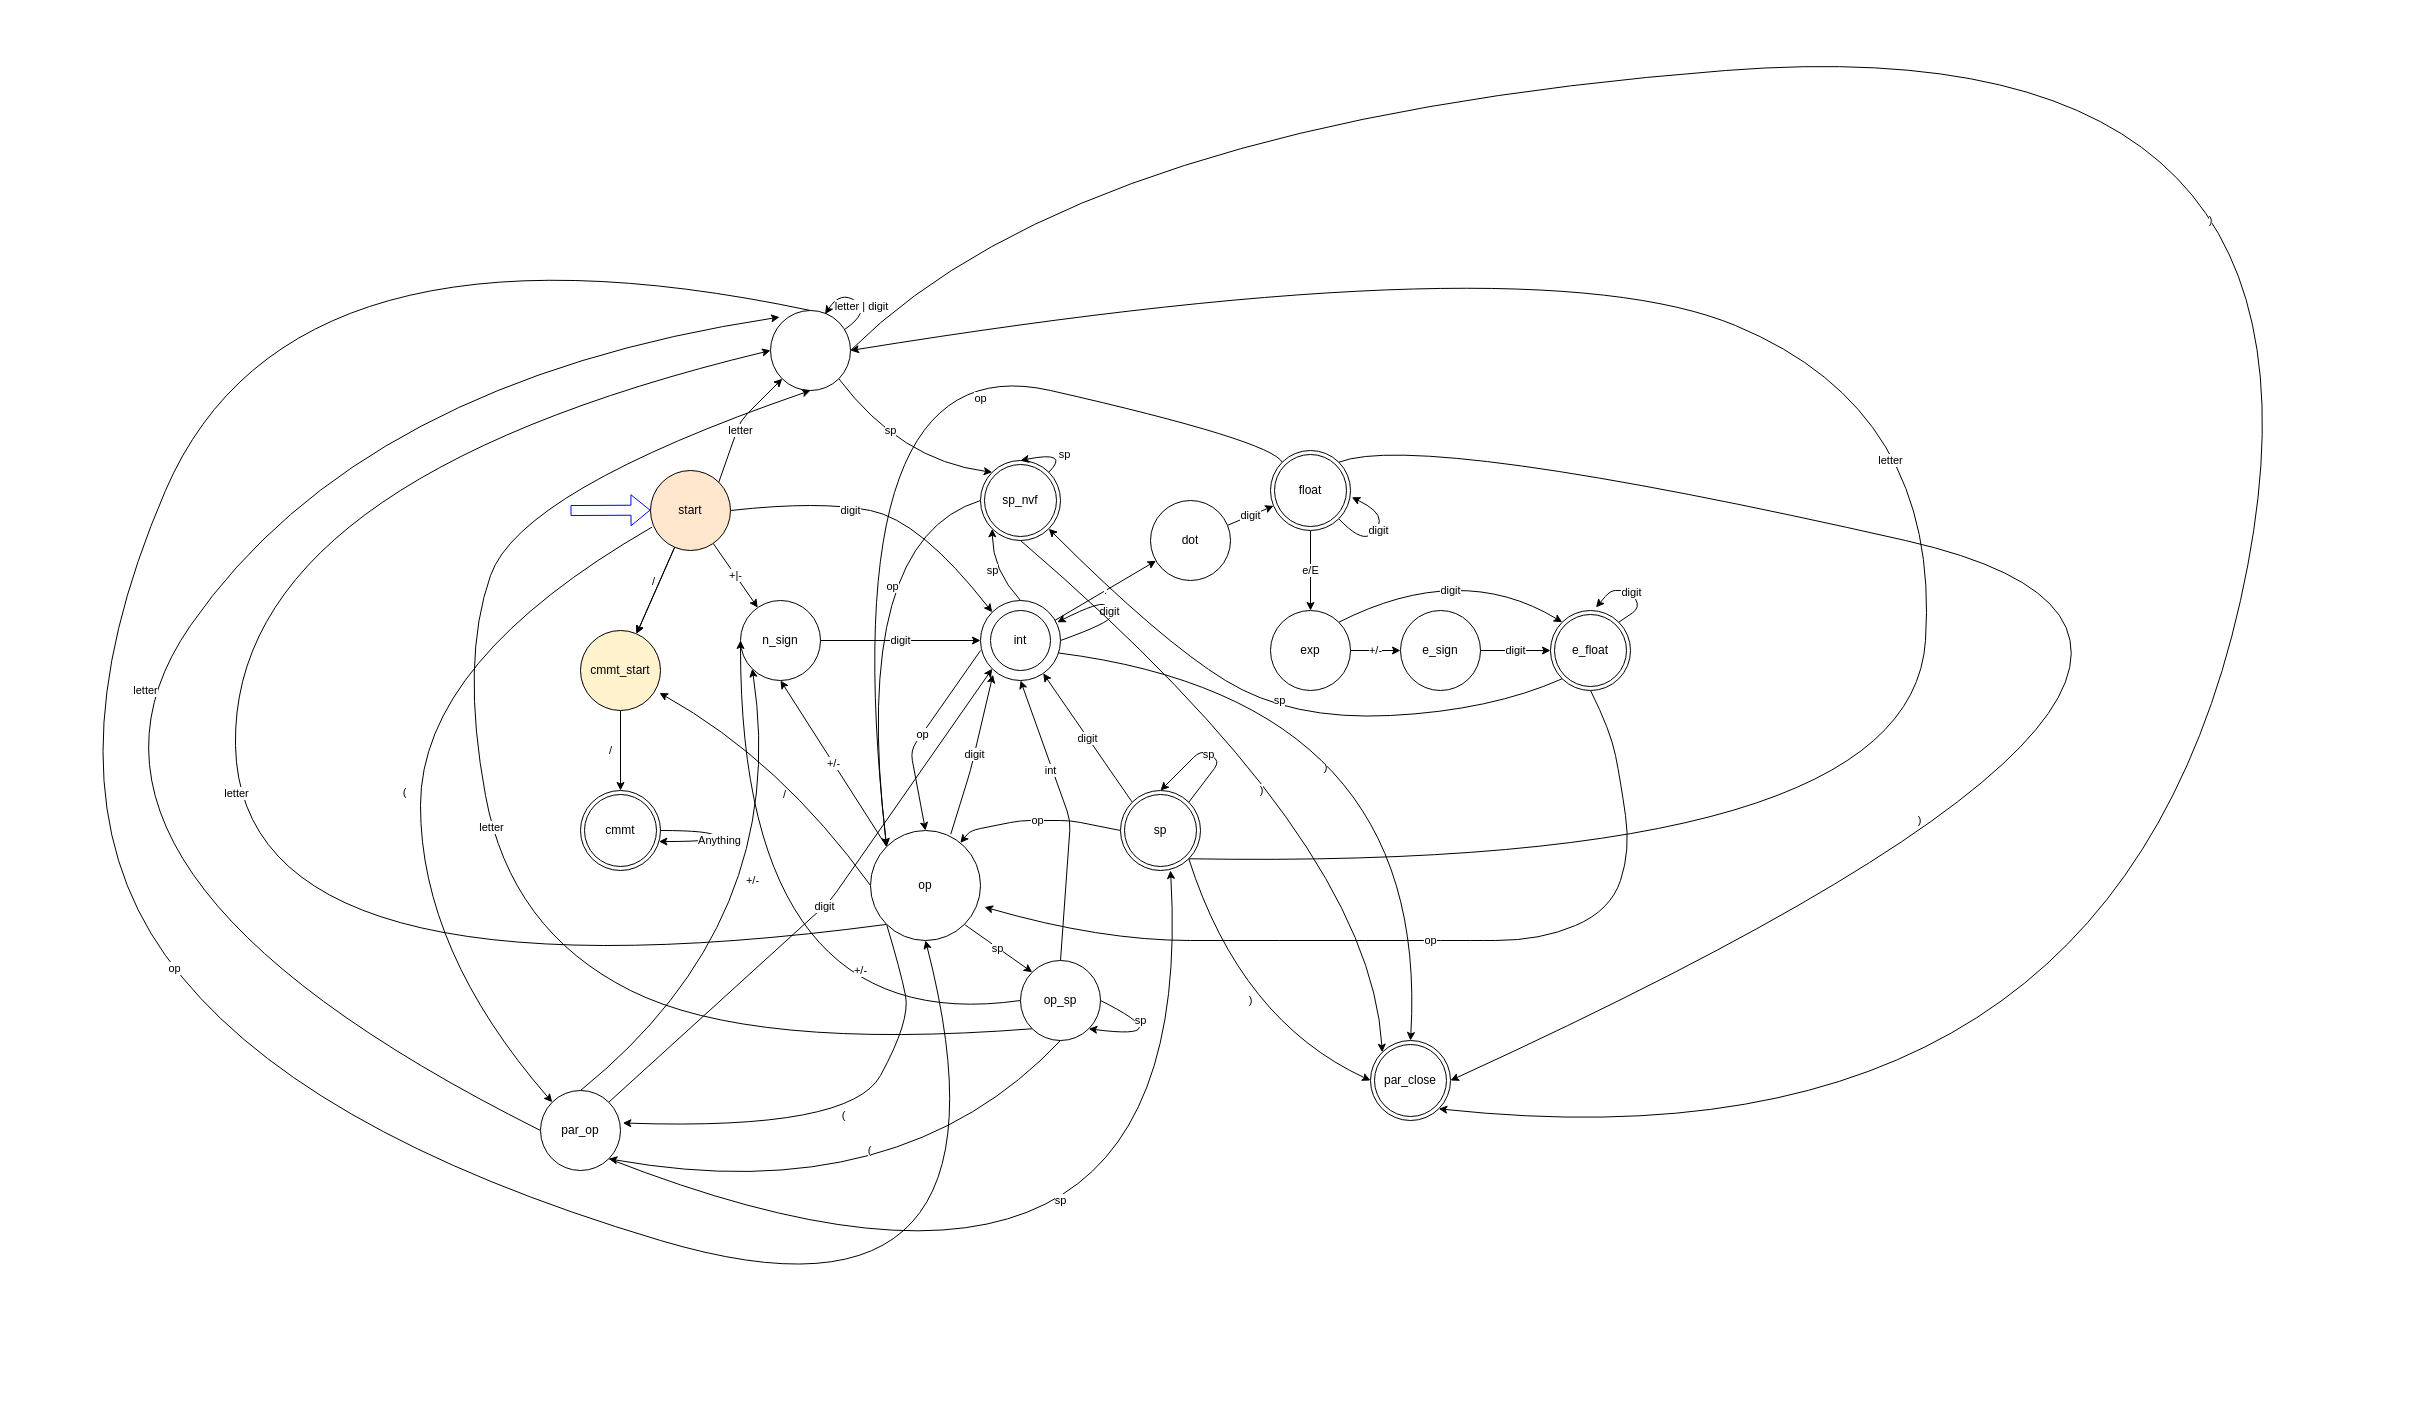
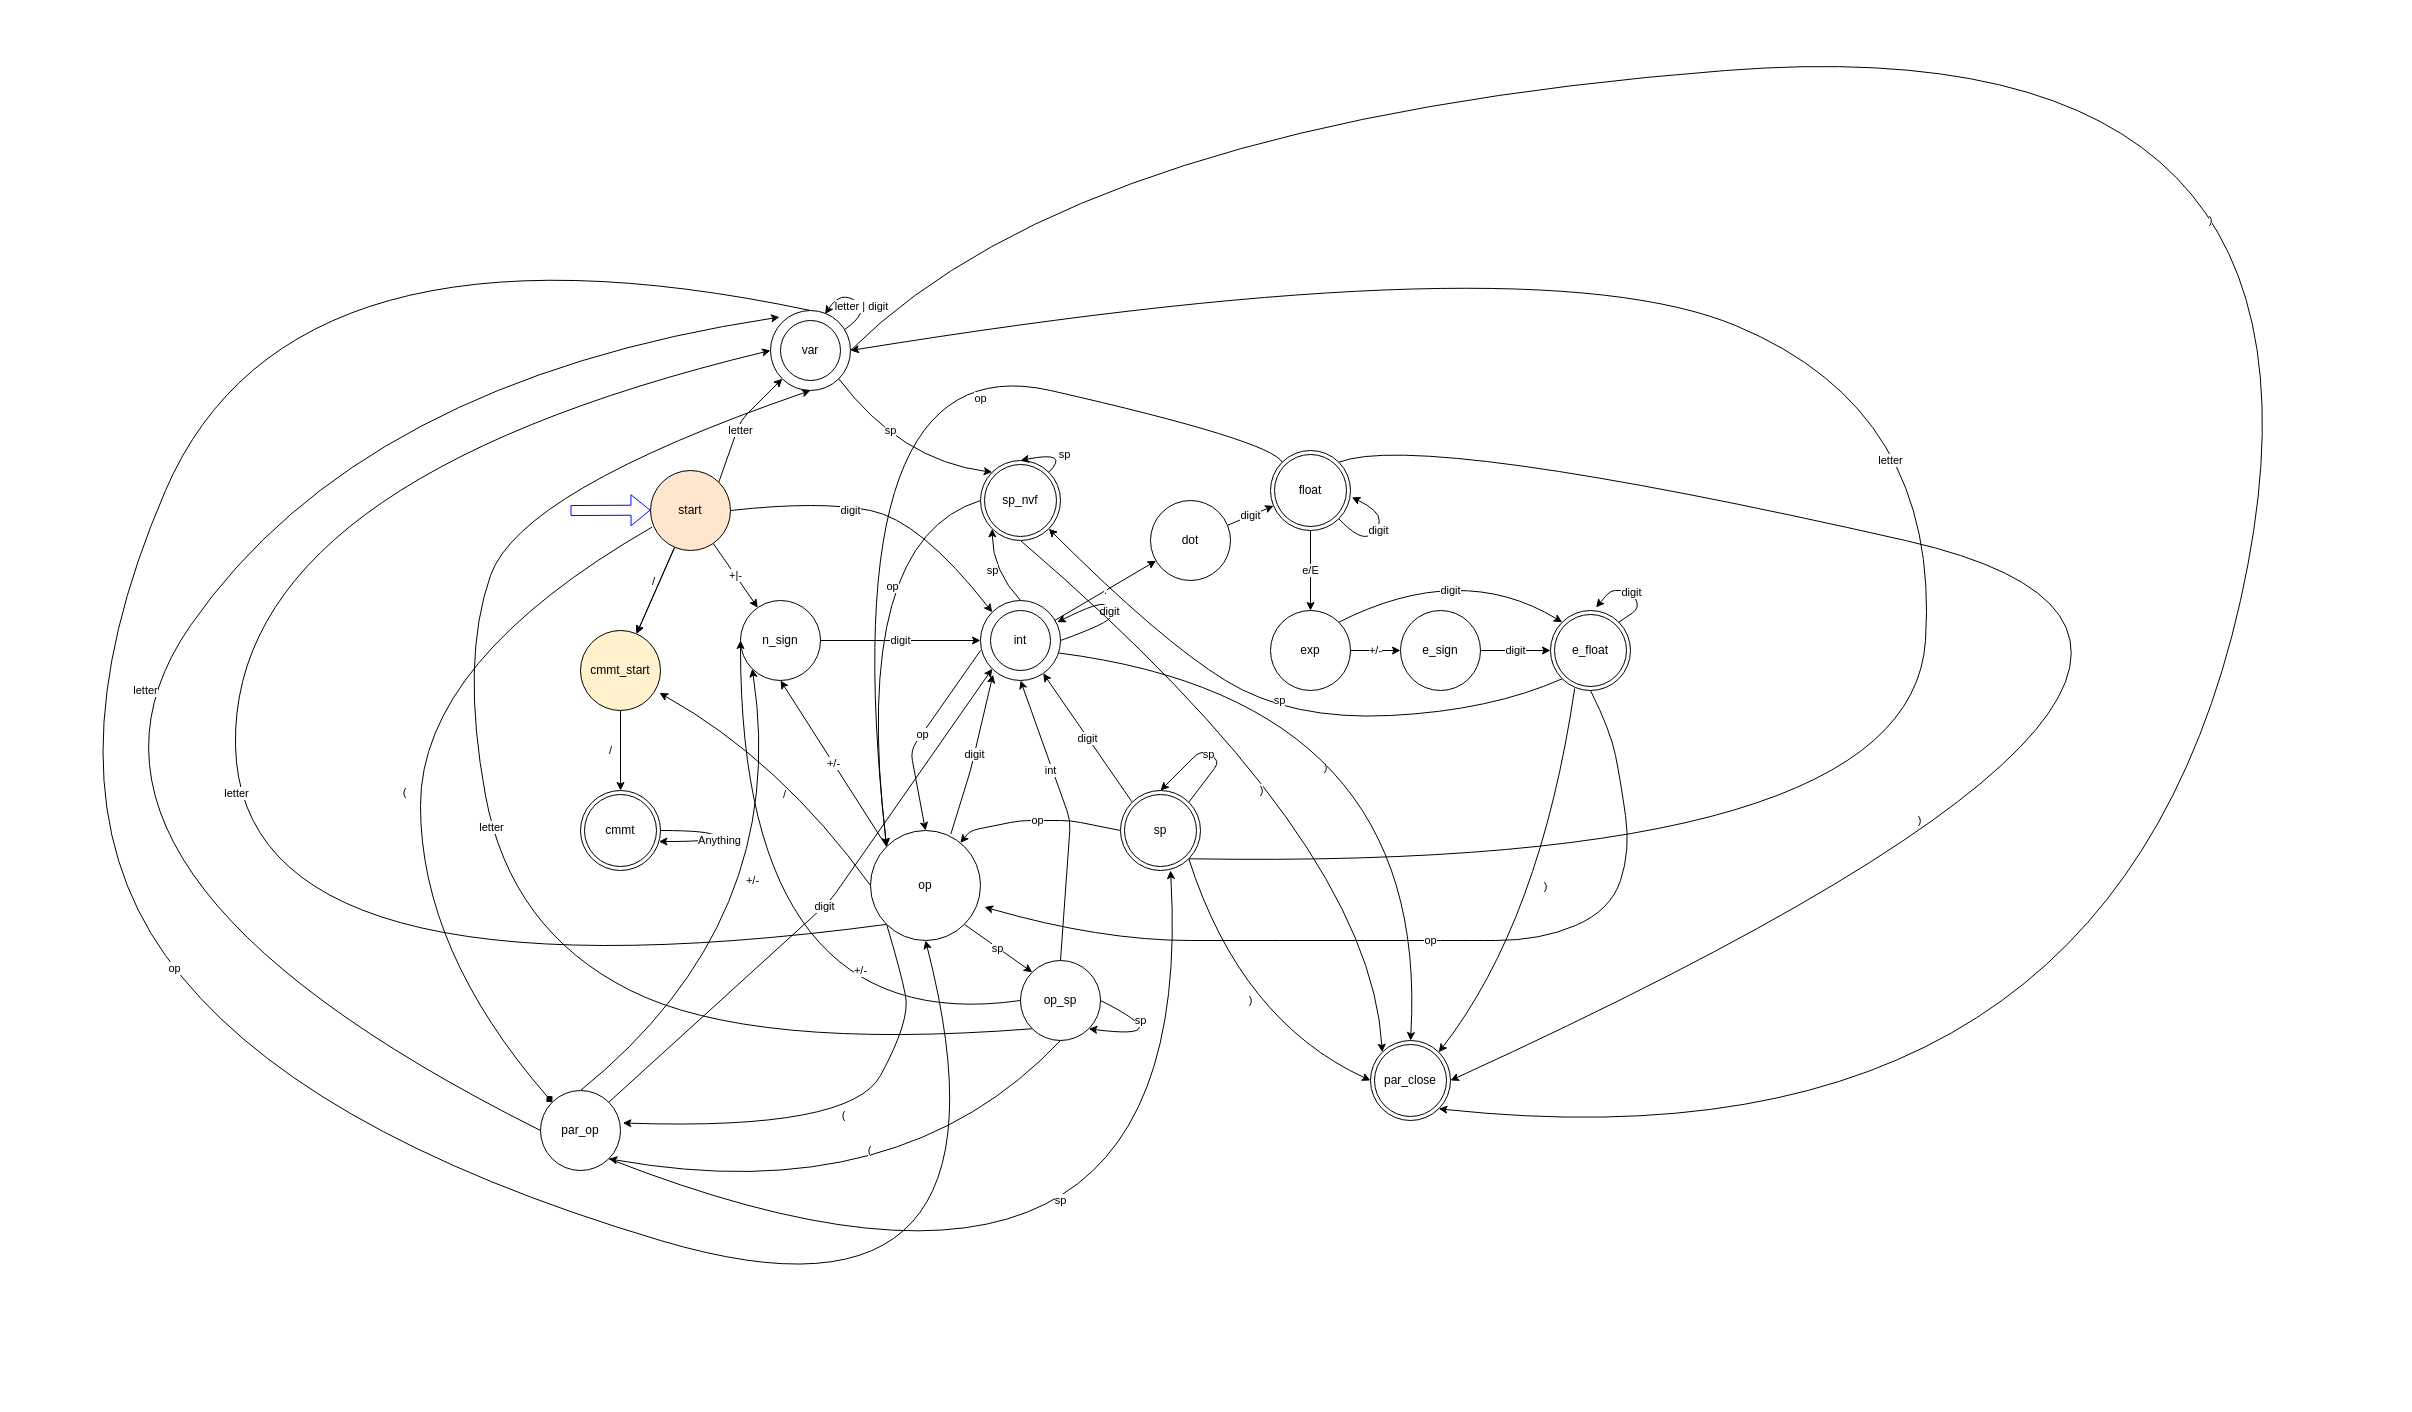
+ <mxCell id="11" value="var" style="ellipse;whiteSpace=wrap;html=1;aspect=fixed;" parent="1" vertex="1"><mxGeometry x="780" y="320" width="60" height="60" as="geometry" /></mxCell>
+ <mxCell id="57" value=")" style="edgeStyle=none;curved=1;html=1;exitX=0.302;exitY=0.975;exitDx=0;exitDy=0;entryX=1;entryY=0;entryDx=0;entryDy=0;exitPerimeter=0;" parent="1" source="58" target="67" edge="1"><mxGeometry relative="1" as="geometry"><Array as="points"><mxPoint x="1540" y="920" /></Array><mxPoint x="1438.284" y="1051.716" as="targetPoint" /></mxGeometry></mxCell>
- <mxCell id="24" value="(" style="edgeStyle=none;html=1;exitX=0.019;exitY=0.708;exitDx=0;exitDy=0;entryX=0;entryY=0;entryDx=0;entryDy=0;curved=1;exitPerimeter=0;" parent="1" source="6" target="64" edge="1"><mxGeometry x="0.052" y="-16" relative="1" as="geometry"><mxPoint as="offset" /><Array as="points"><mxPoint x="420" y="660" /><mxPoint x="420" y="950" /></Array></mxGeometry></mxCell>
+ <mxCell id="24" value="(" style="edgeStyle=none;html=1;exitX=0.019;exitY=0.708;exitDx=0;exitDy=0;entryX=0;entryY=0;entryDx=0;entryDy=0;curved=1;exitPerimeter=0;endArrow=diamond;" parent="1" source="6" target="64" edge="1"><mxGeometry x="0.052" y="-16" relative="1" as="geometry"><mxPoint as="offset" /><Array as="points"><mxPoint x="420" y="660" /><mxPoint x="420" y="950" /></Array></mxGeometry></mxCell>
